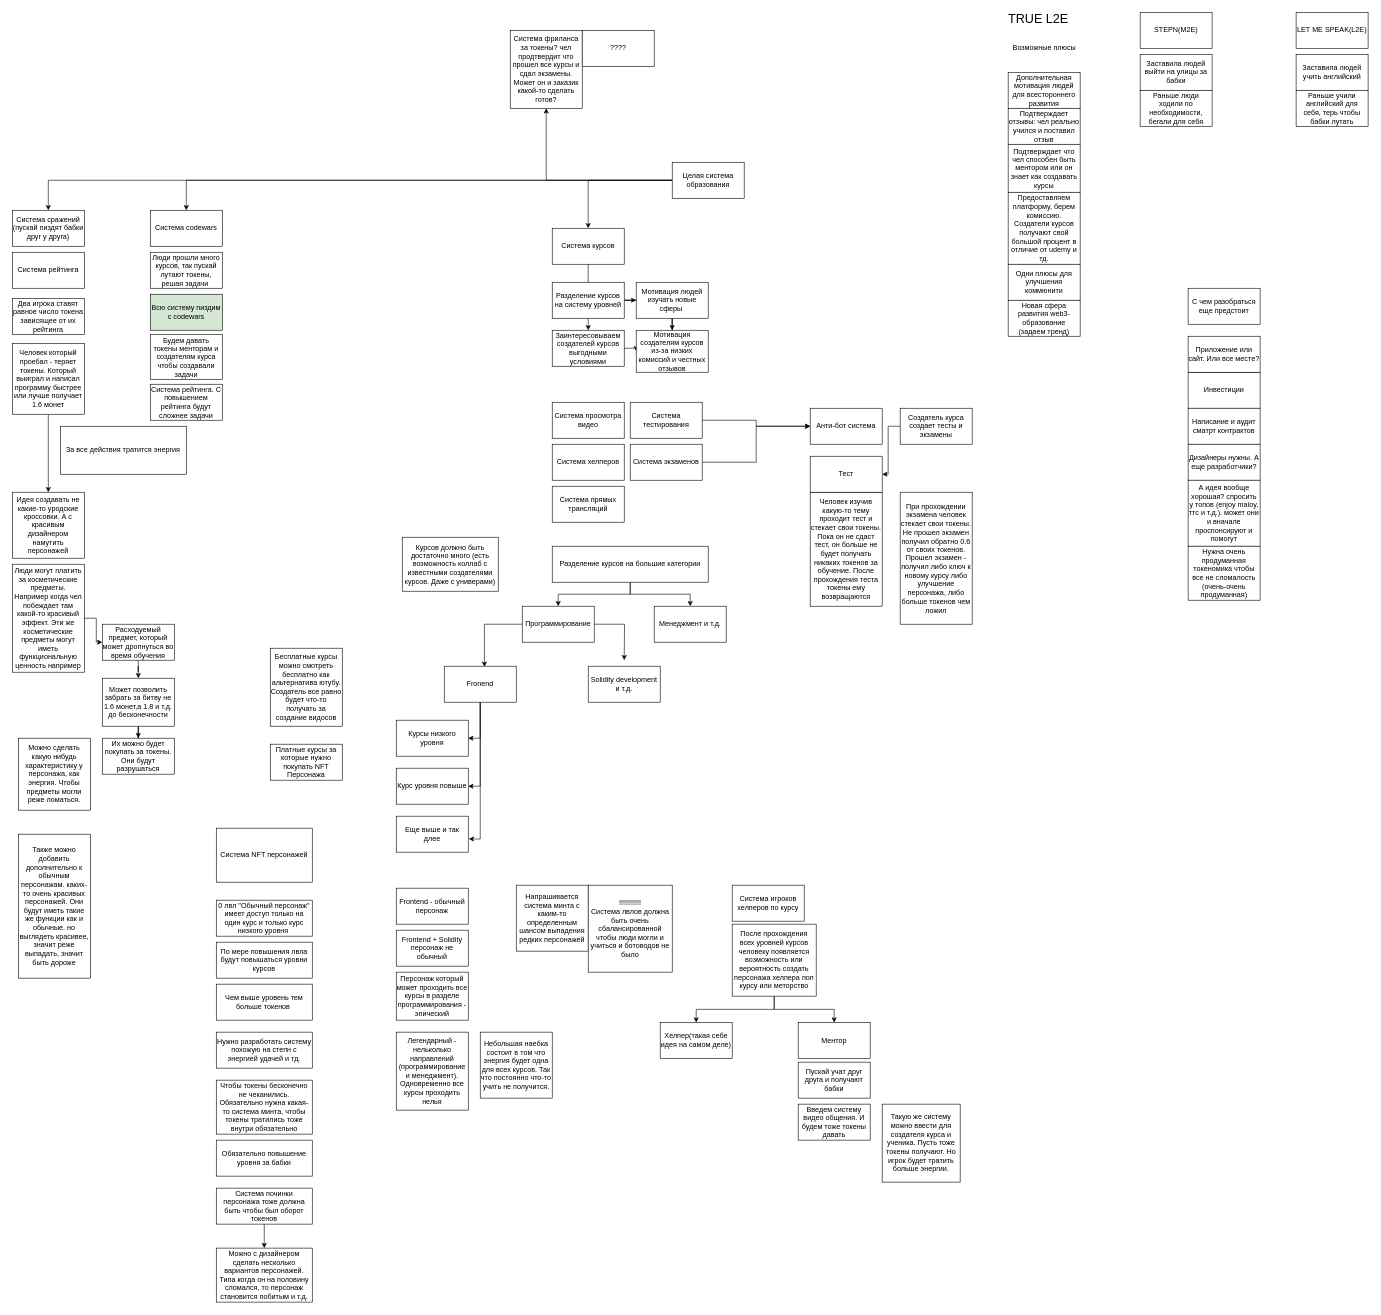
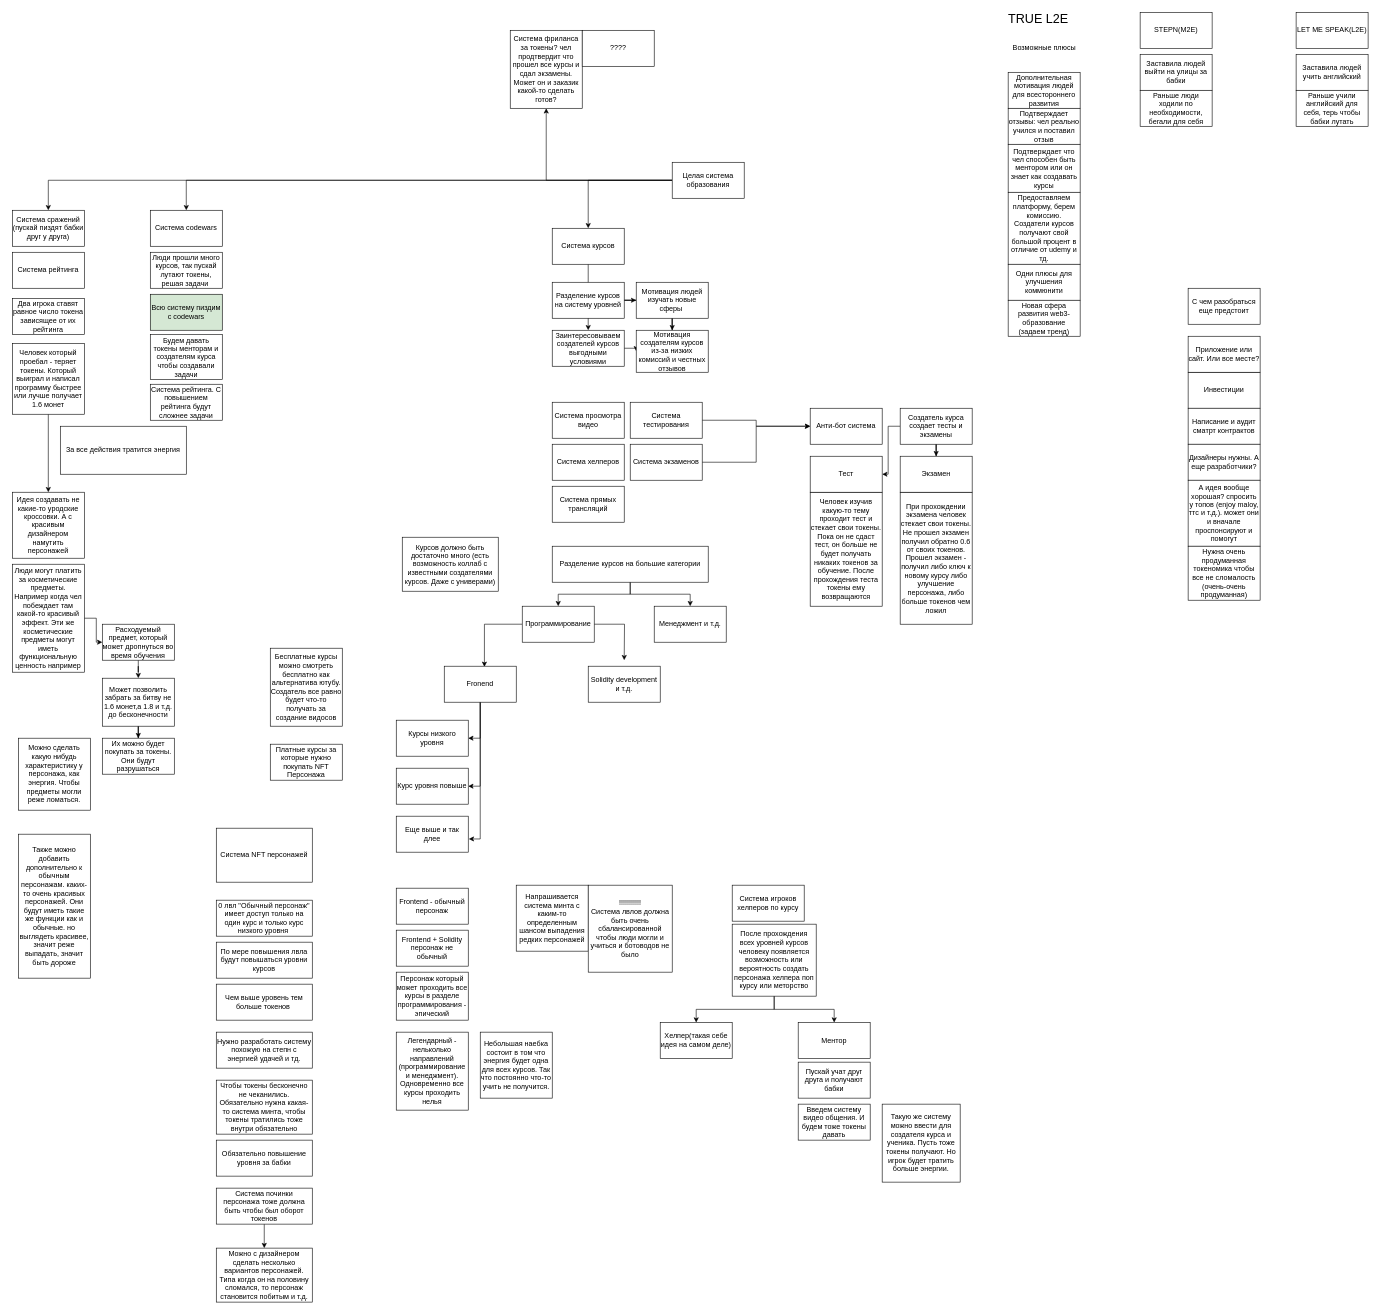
+ <mxCell id="58" value="" style="edgeStyle=orthogonalEdgeStyle;rounded=0;orthogonalLoop=1;jettySize=auto;html=1;" edge="1" parent="1" source="60" target="66"><mxGeometry relative="1" as="geometry" /></mxCell>
+ <mxCell id="66" value="Экзамен" style="rounded=0;whiteSpace=wrap;html=1;" vertex="1" parent="1"><mxGeometry x="1500" y="760" width="120" height="60" as="geometry" /></mxCell>
